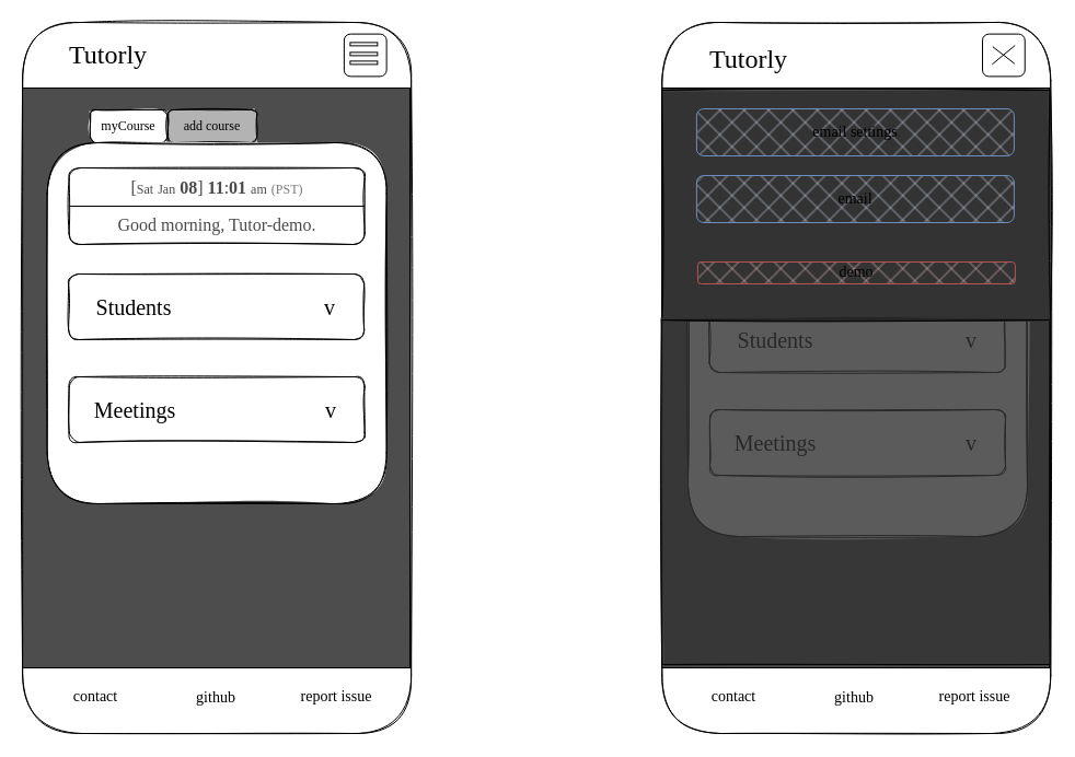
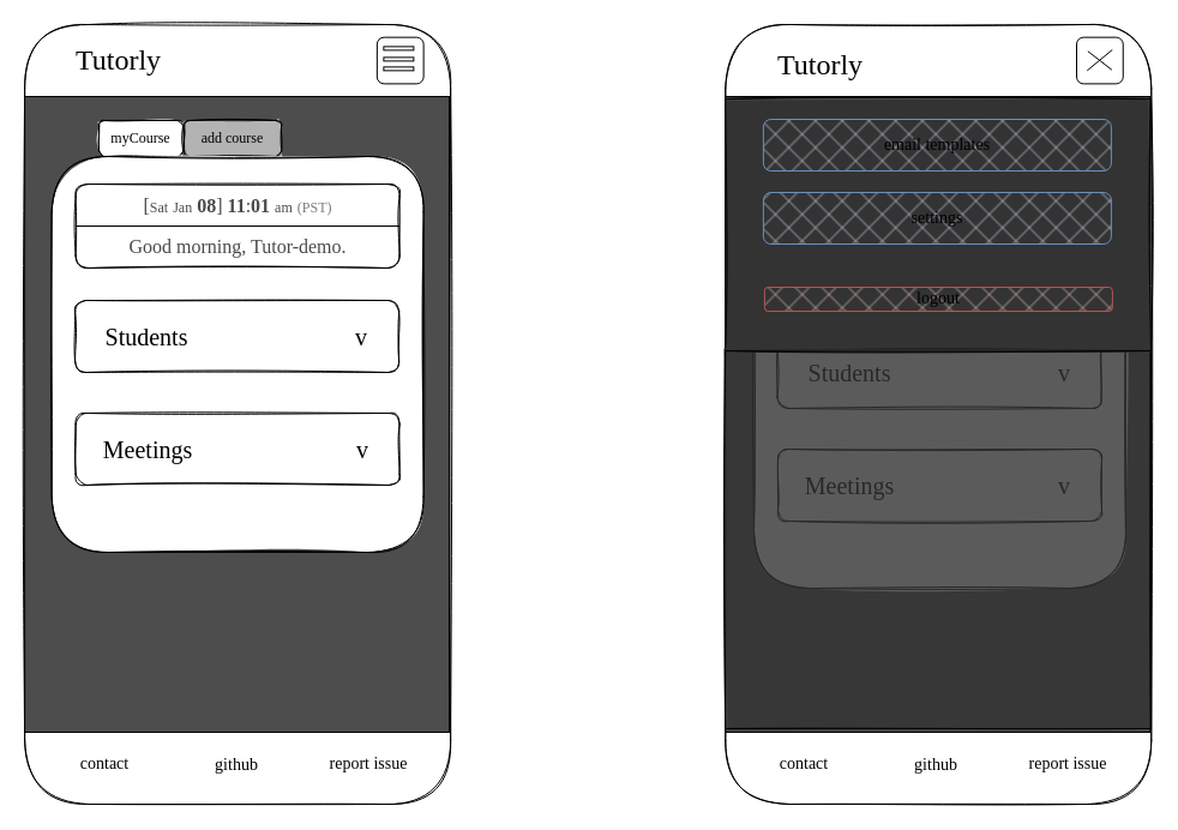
- <mxCell id="53" value="email settings" style="rounded=1;whiteSpace=wrap;html=1;fillStyle=cross-hatch;fontSize=14;fillColor=#dae8fc;strokeColor=#6c8ebf;fontFamily=Comic Sans MS;" parent="45" vertex="1"><mxGeometry x="31.76" y="17" width="290" height="43" as="geometry" /></mxCell>
+ <mxCell id="53" value="email templates" style="rounded=1;whiteSpace=wrap;html=1;fillStyle=cross-hatch;fontSize=14;fillColor=#dae8fc;strokeColor=#6c8ebf;fontFamily=Comic Sans MS;" parent="45" vertex="1"><mxGeometry x="31.76" y="17" width="290" height="43" as="geometry" /></mxCell>
- <mxCell id="52" value="email" style="rounded=1;whiteSpace=wrap;html=1;fillStyle=cross-hatch;fontSize=14;fillColor=#dae8fc;strokeColor=#6c8ebf;fontFamily=Comic Sans MS;" parent="45" vertex="1"><mxGeometry x="31.76" y="78" width="290" height="43" as="geometry" /></mxCell>
+ <mxCell id="52" value="settings" style="rounded=1;whiteSpace=wrap;html=1;fillStyle=cross-hatch;fontSize=14;fillColor=#dae8fc;strokeColor=#6c8ebf;fontFamily=Comic Sans MS;" parent="45" vertex="1"><mxGeometry x="31.76" y="78" width="290" height="43" as="geometry" /></mxCell>
- <mxCell id="51" value="demo" style="rounded=1;whiteSpace=wrap;html=1;fillStyle=cross-hatch;fontSize=14;fillColor=#f8cecc;strokeColor=#b85450;fontFamily=Comic Sans MS;" parent="45" vertex="1"><mxGeometry x="32.76" y="157" width="290" height="20" as="geometry" /></mxCell>
+ <mxCell id="51" value="logout" style="rounded=1;whiteSpace=wrap;html=1;fillStyle=cross-hatch;fontSize=14;fillColor=#f8cecc;strokeColor=#b85450;fontFamily=Comic Sans MS;" parent="45" vertex="1"><mxGeometry x="32.76" y="157" width="290" height="20" as="geometry" /></mxCell>
